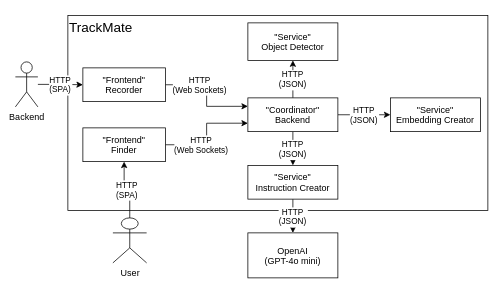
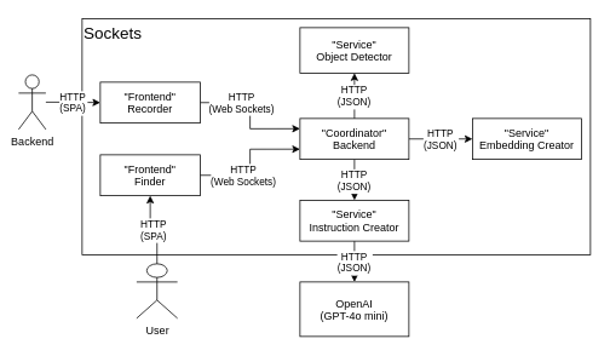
- <mxCell id="2" value="TrackMate" style="rounded=0;whiteSpace=wrap;align=left;verticalAlign=top;fontSize=18;" parent="1" vertex="1"><mxGeometry x="90" y="20" width="560" height="260" as="geometry" /></mxCell>
+ <mxCell id="2" value="Sockets" style="rounded=0;whiteSpace=wrap;align=left;verticalAlign=top;fontSize=18;" parent="1" vertex="1"><mxGeometry x="90" y="20" width="560" height="260" as="geometry" /></mxCell>
